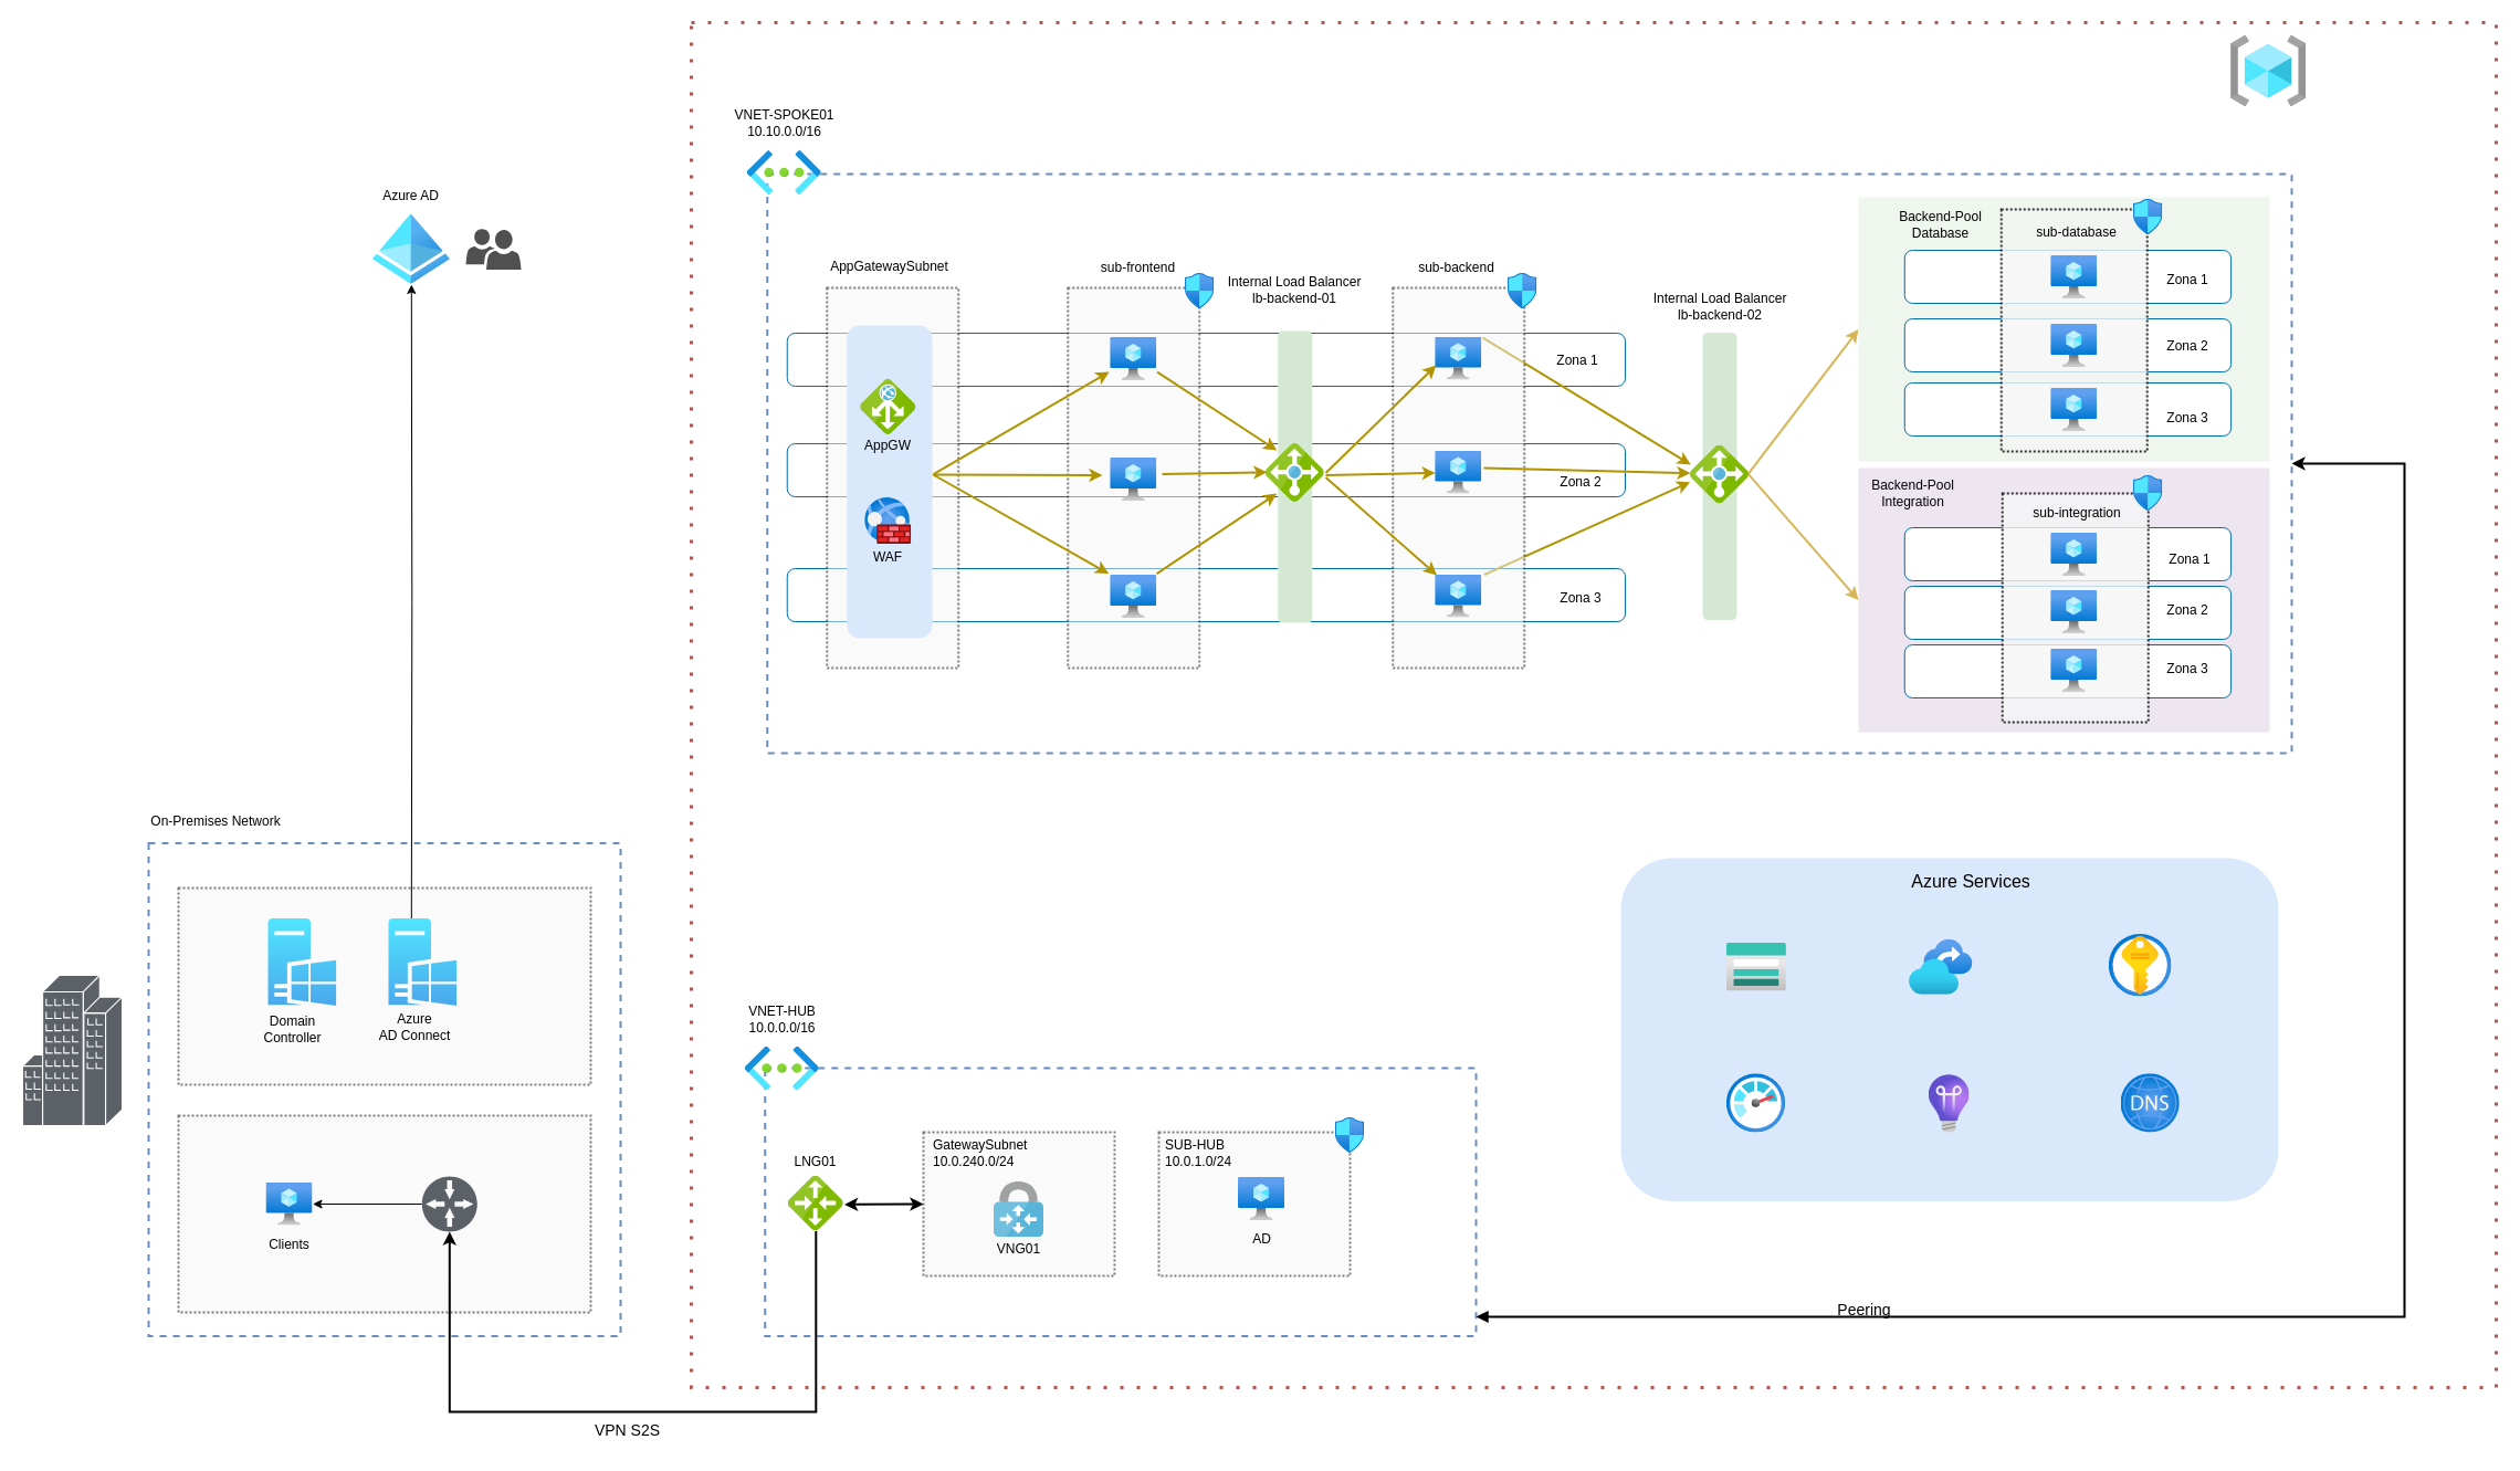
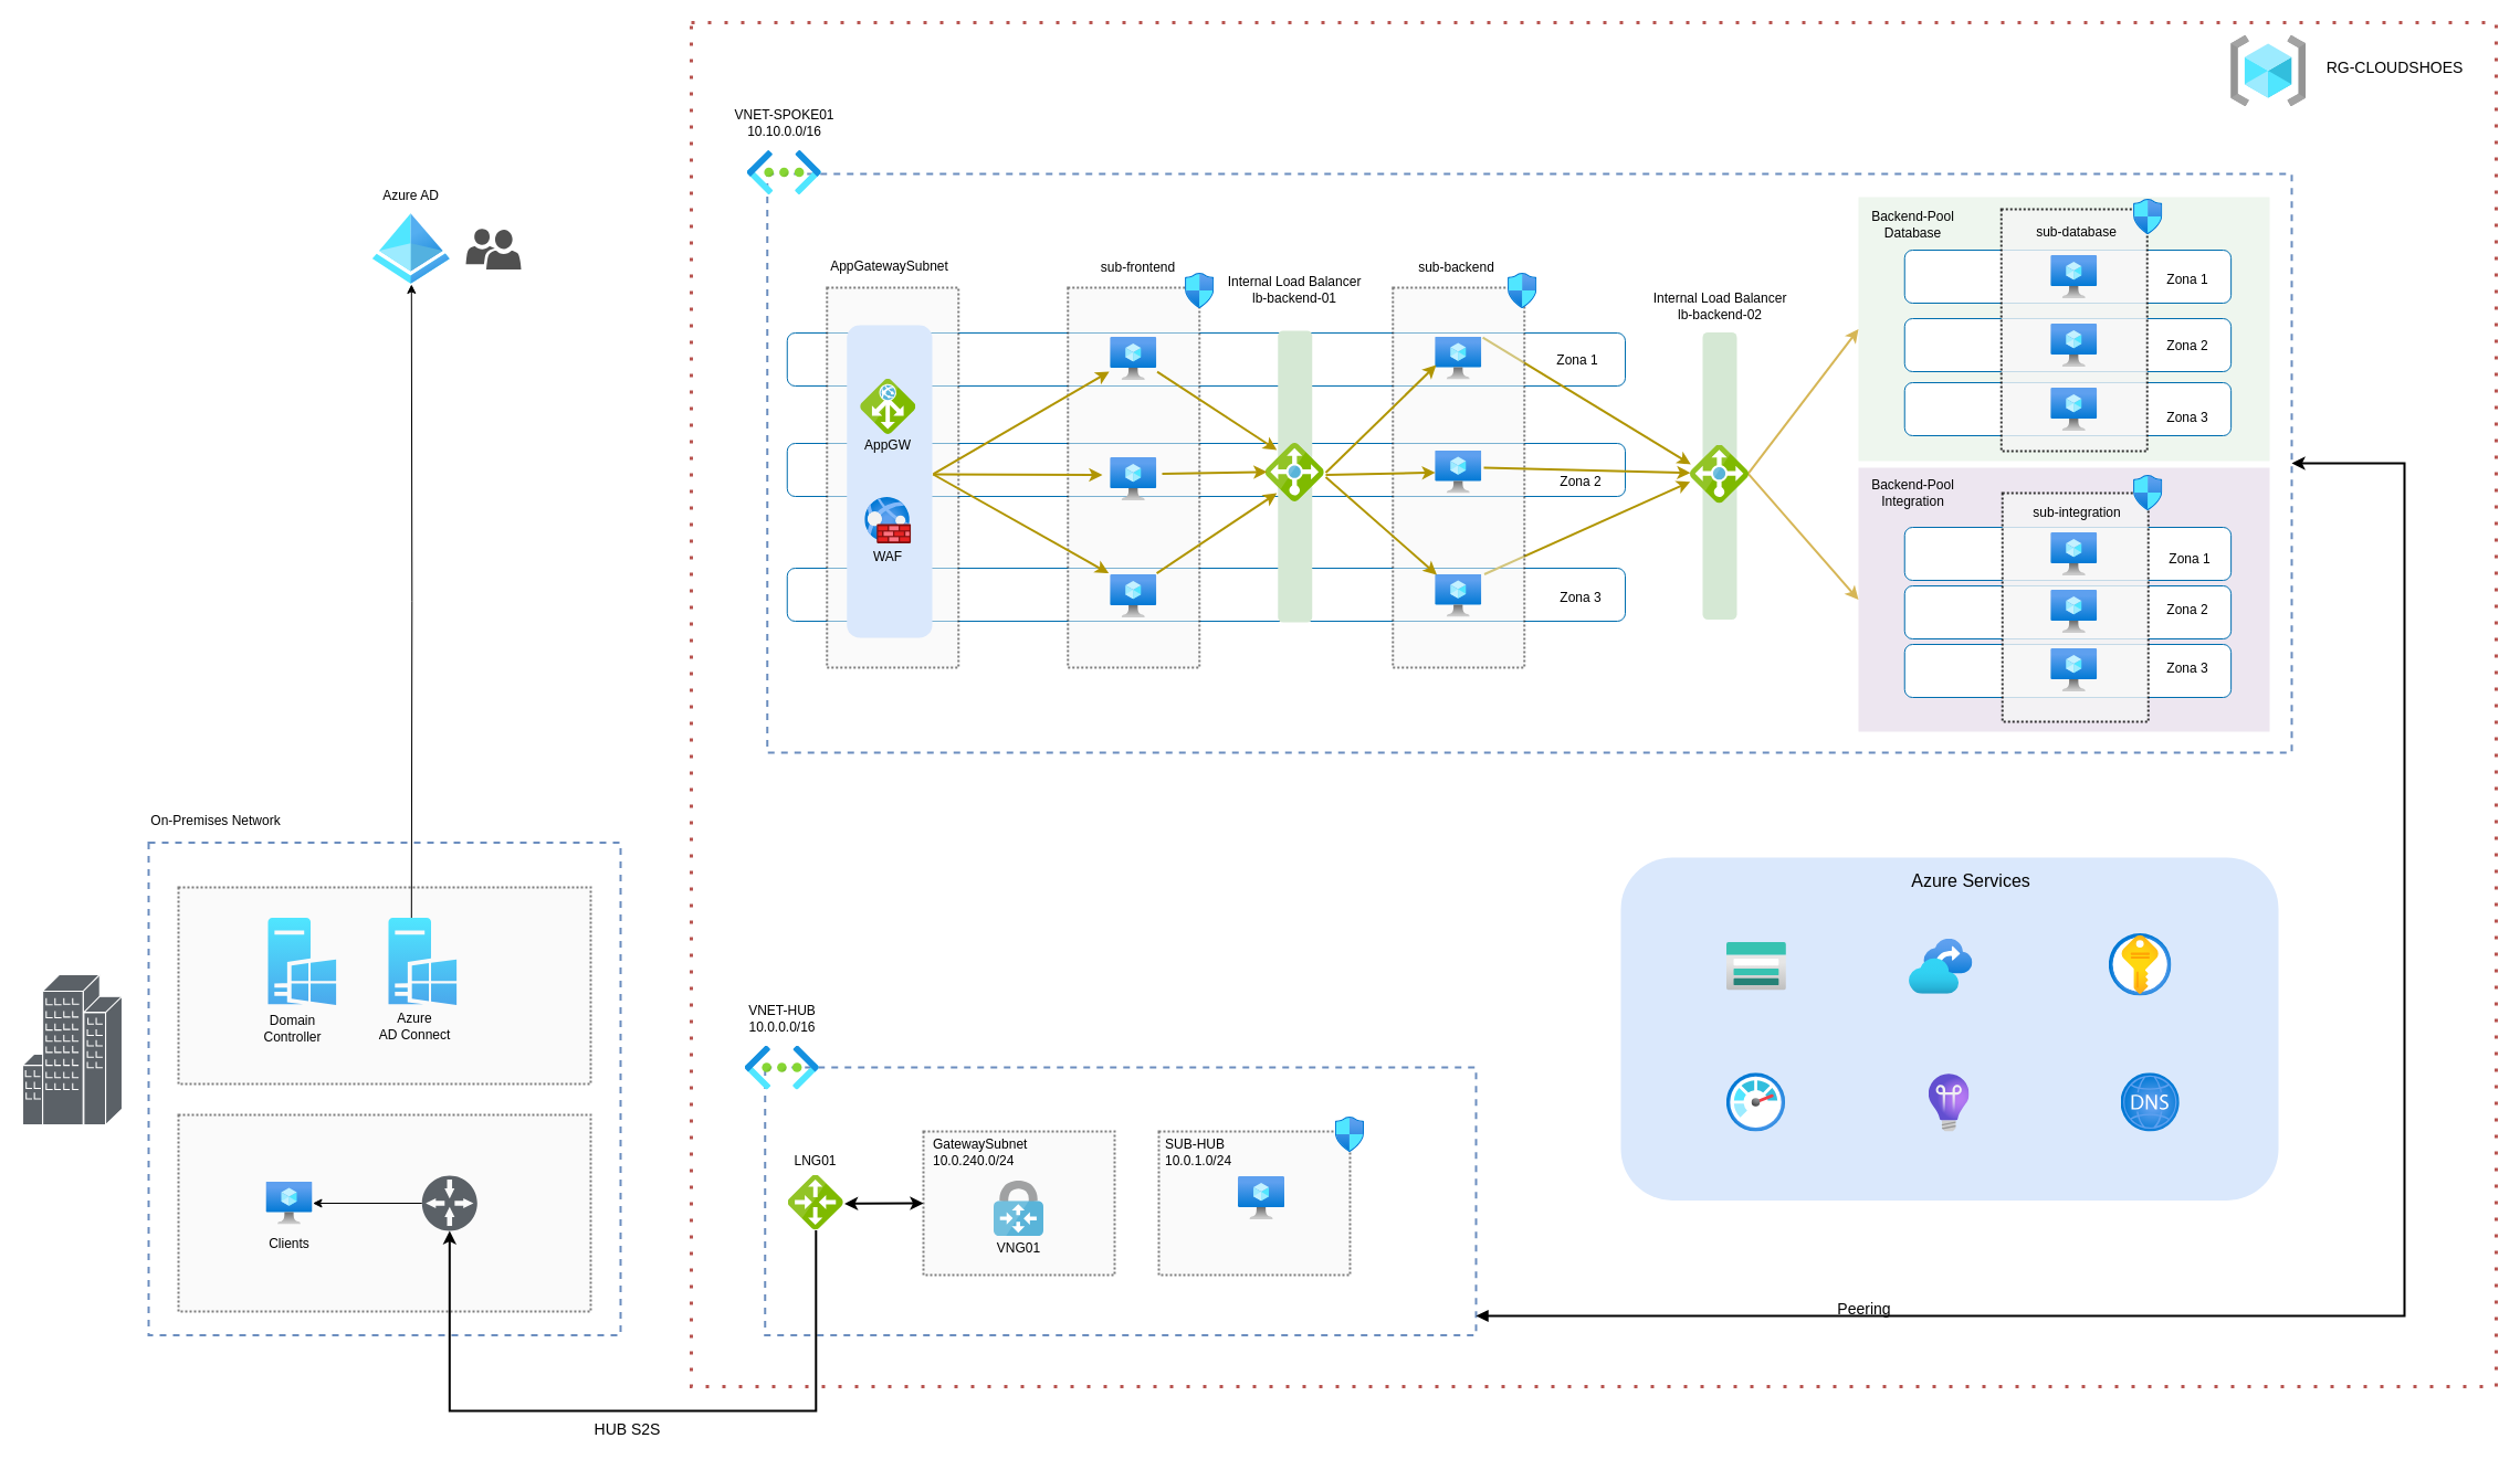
+ <mxCell id="110" value="RG-CLOUDSHOES" style="text;html=1;strokeColor=none;fillColor=none;align=center;verticalAlign=middle;whiteSpace=wrap;rounded=0;fontSize=14;" parent="1" vertex="1"><mxGeometry x="2098.12" y="46" width="137" height="30" as="geometry" /></mxCell>
- <mxCell id="107" value="Backend-Pool&lt;br&gt;Database" style="text;html=1;strokeColor=none;fillColor=none;align=center;verticalAlign=middle;whiteSpace=wrap;rounded=0;" parent="1" vertex="1"><mxGeometry x="1715" y="187.23" width="81" height="31.77" as="geometry" /></mxCell>
+ <mxCell id="107" value="Backend-Pool&lt;br&gt;Database" style="text;html=1;strokeColor=none;fillColor=none;align=center;verticalAlign=middle;whiteSpace=wrap;rounded=0;" parent="1" vertex="1"><mxGeometry x="1690" y="187.23" width="81" height="31.77" as="geometry" /></mxCell>
- <mxCell id="122" value="AD" style="text;html=1;strokeColor=none;fillColor=none;align=center;verticalAlign=middle;whiteSpace=wrap;rounded=0;" vertex="1" parent="120"><mxGeometry y="47" width="55" height="18" as="geometry" /></mxCell>
- <mxCell id="123" value="VPN S2S" style="text;html=1;strokeColor=none;fillColor=none;align=center;verticalAlign=middle;whiteSpace=wrap;rounded=0;fontSize=14;" parent="1" vertex="1"><mxGeometry x="528" y="1279" width="79" height="30" as="geometry" /></mxCell>
+ <mxCell id="123" value="HUB S2S" style="text;html=1;strokeColor=none;fillColor=none;align=center;verticalAlign=middle;whiteSpace=wrap;rounded=0;fontSize=14;" parent="1" vertex="1"><mxGeometry x="528" y="1279" width="79" height="30" as="geometry" /></mxCell>
